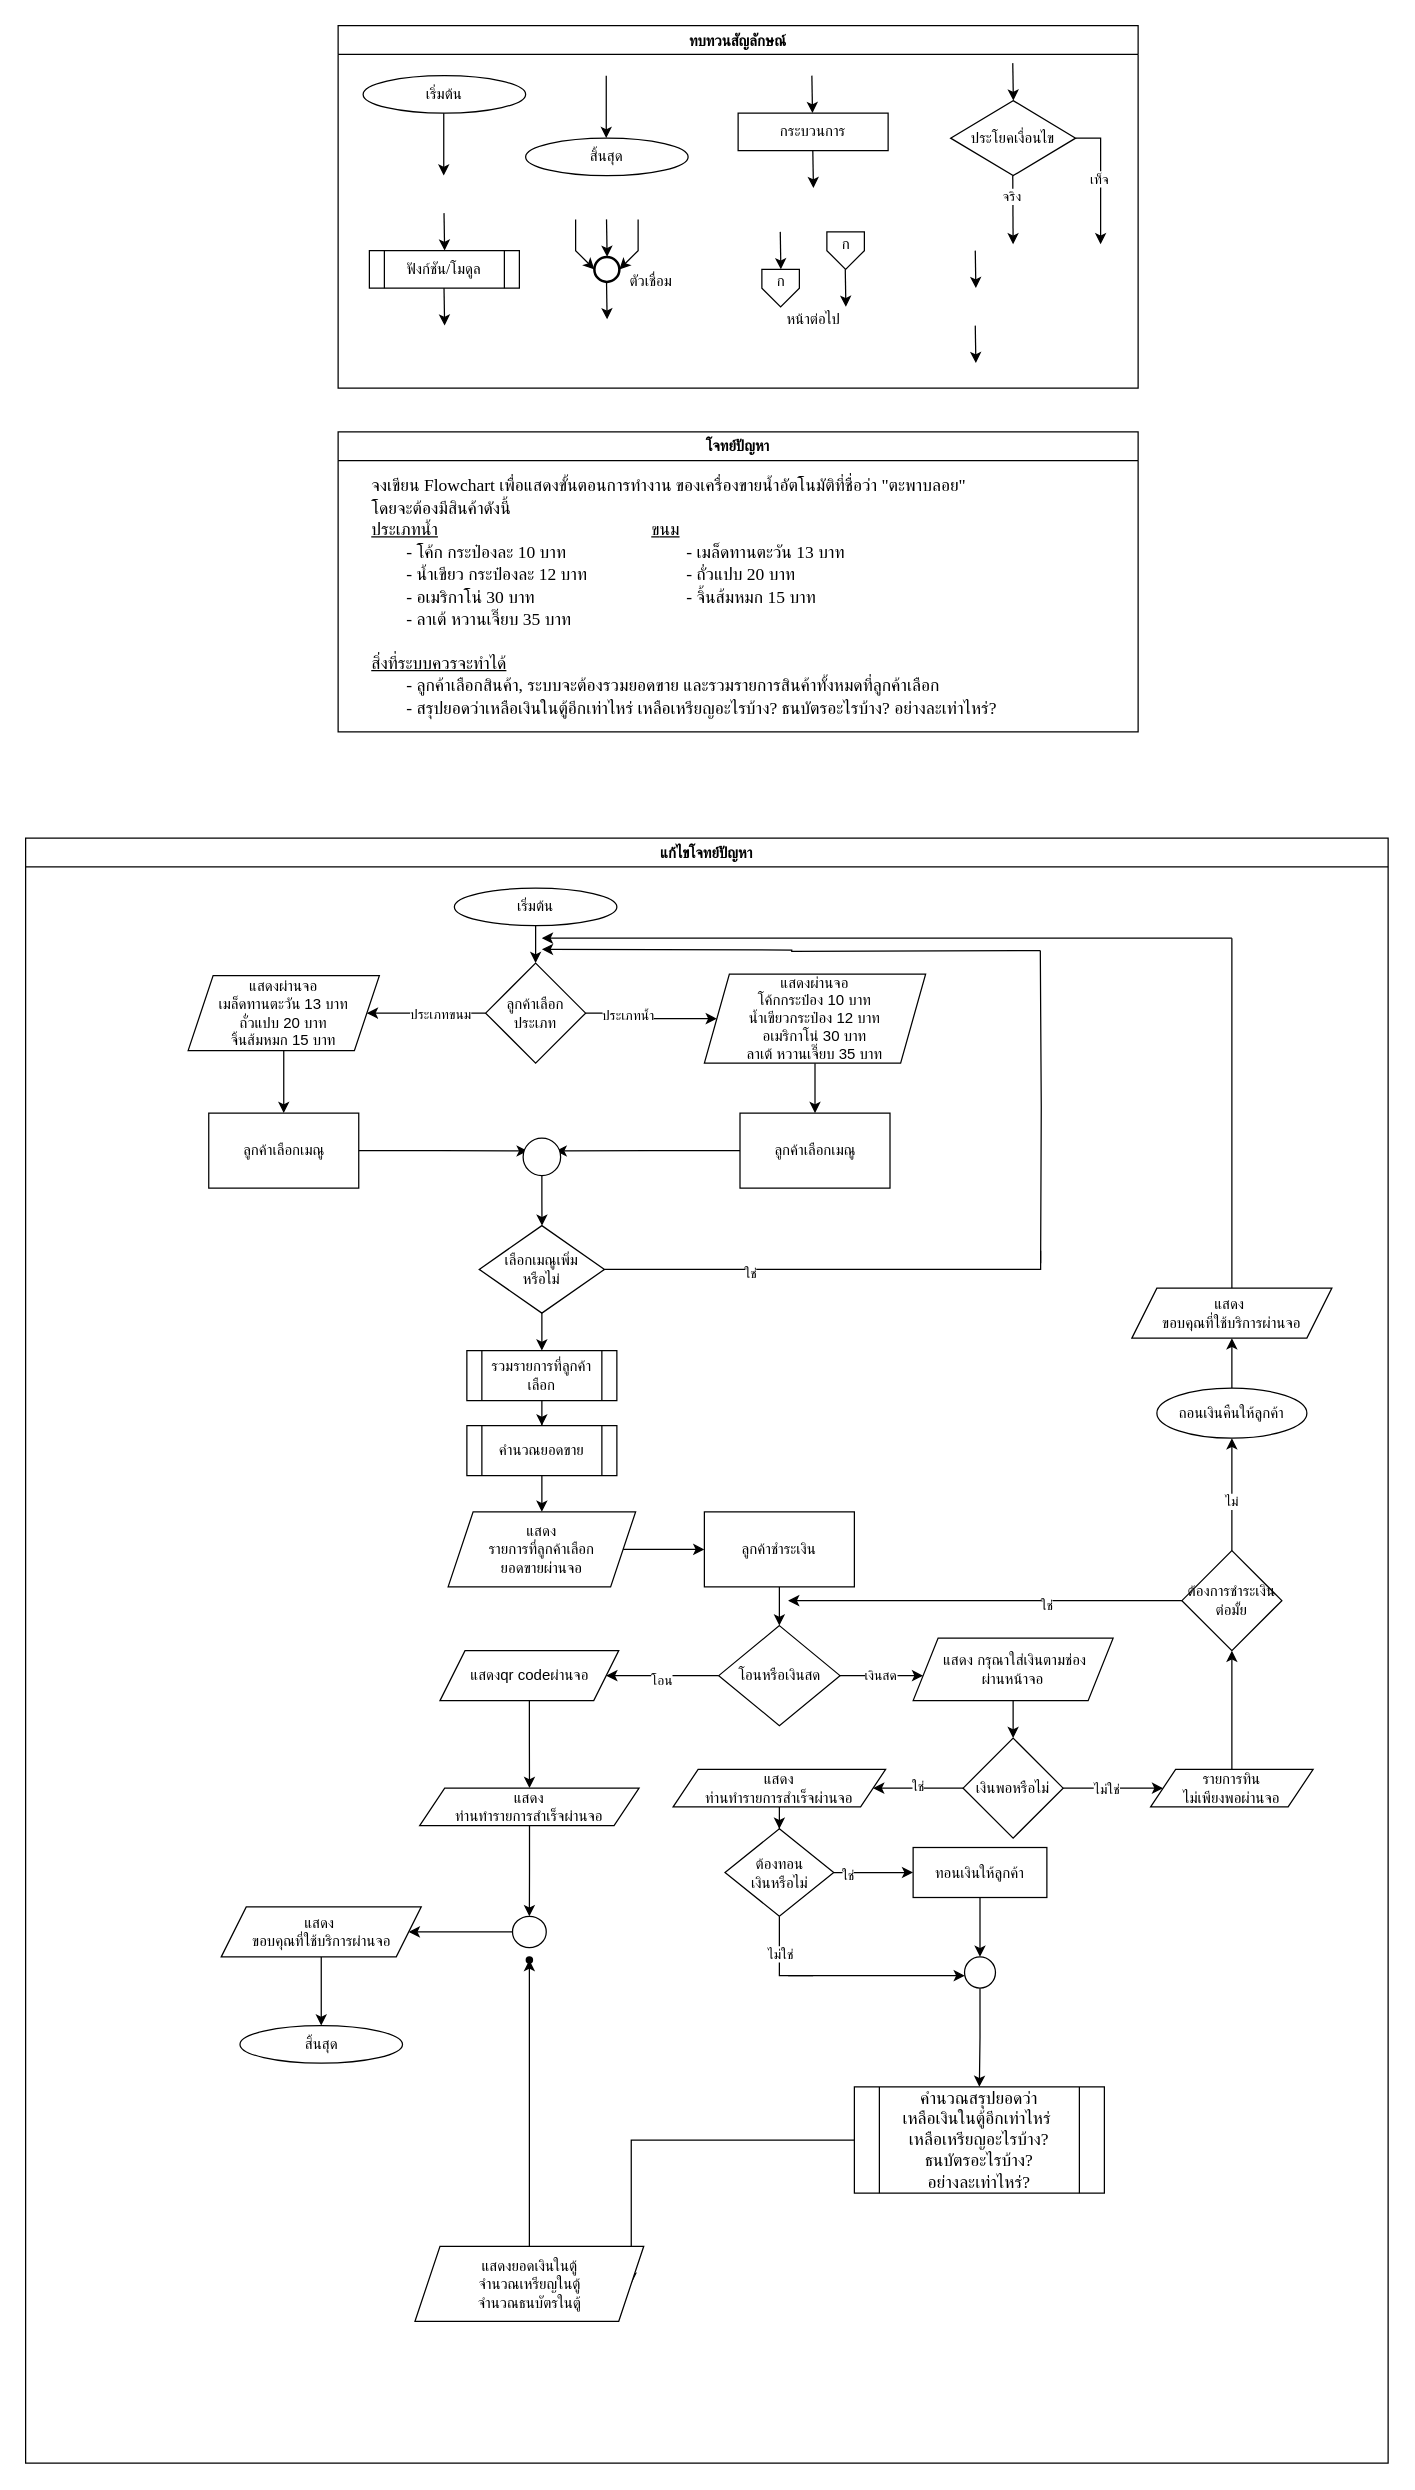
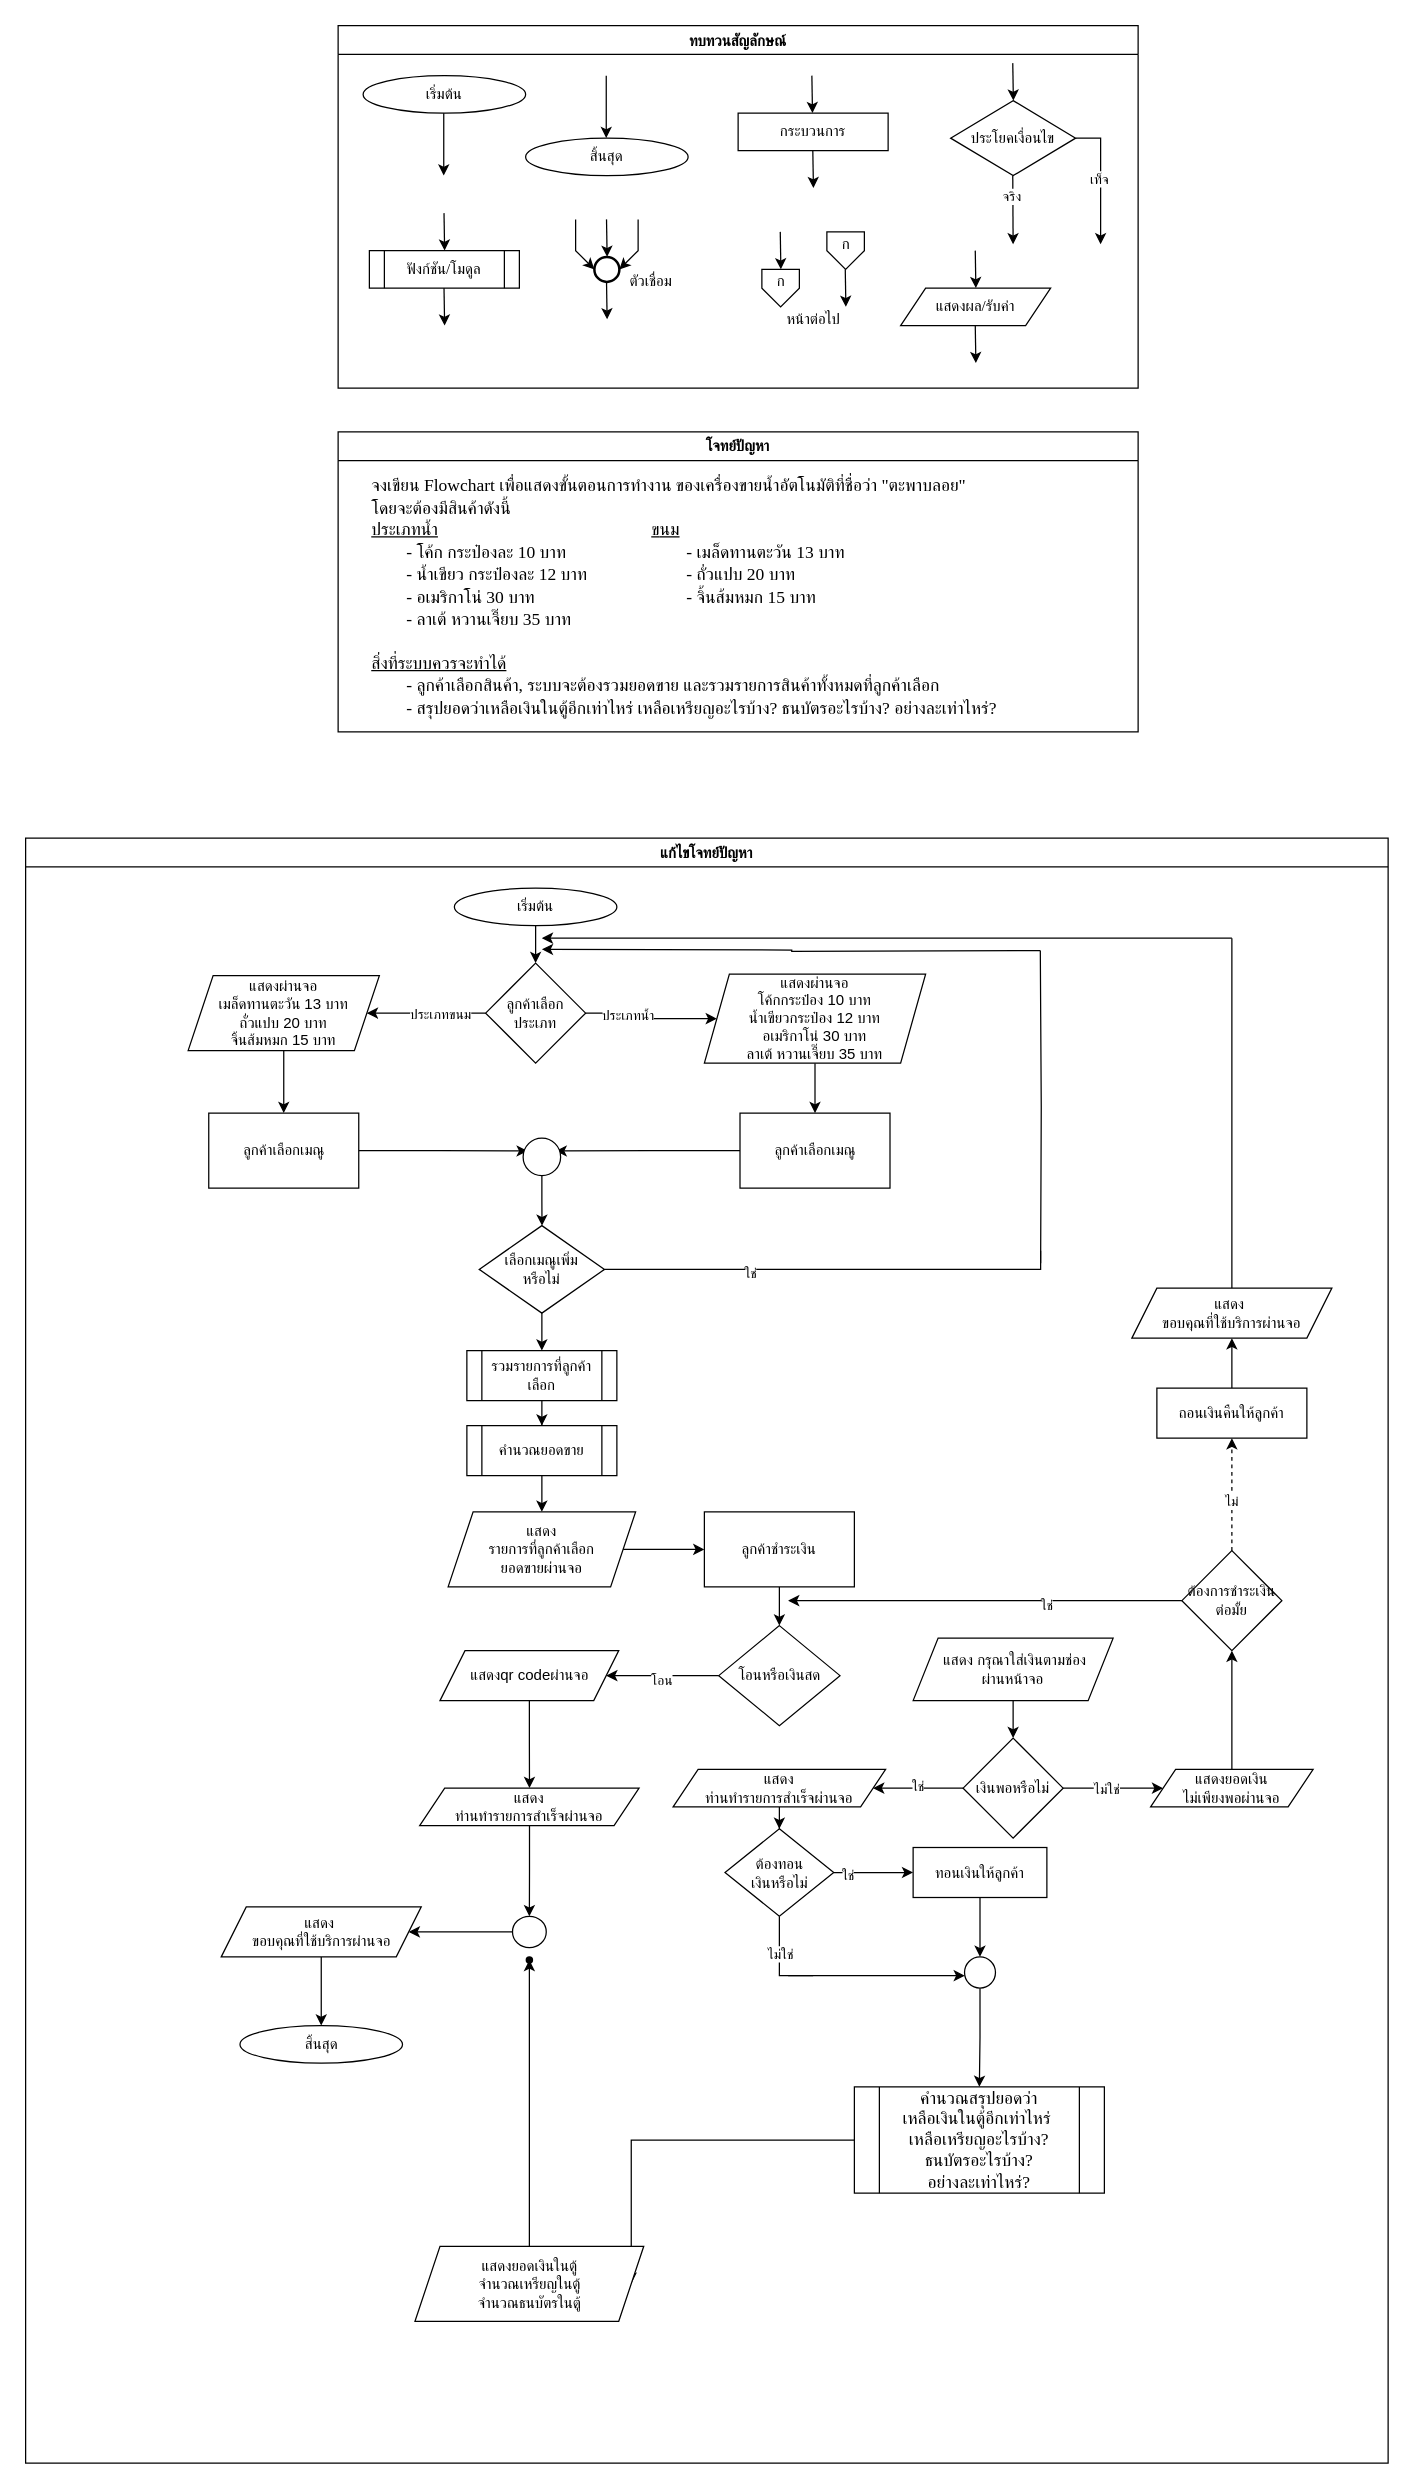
+ <mxCell id="32" value="แสดงผล/รับค่า" style="shape=parallelogram;perimeter=parallelogramPerimeter;whiteSpace=wrap;html=1;fixedSize=1;fontFamily=Sarabun;fontSource=https%3A%2F%2Ffonts.googleapis.com%2Fcss%3Ffamily%3DSarabun;" parent="2" vertex="1"><mxGeometry x="450" y="210" width="120" height="30" as="geometry" /></mxCell>
- <mxCell id="94" value="ถอนเงินคืนให้ลูกค้า" style="ellipse;whiteSpace=wrap;html=1;" vertex="1" parent="35"><mxGeometry x="905" y="440" width="120" height="40" as="geometry" /></mxCell>
+ <mxCell id="94" value="ถอนเงินคืนให้ลูกค้า" style="whiteSpace=wrap;html=1;" vertex="1" parent="35"><mxGeometry x="905" y="440" width="120" height="40" as="geometry" /></mxCell>
- <mxCell id="88" value="" style="edgeStyle=orthogonalEdgeStyle;rounded=0;orthogonalLoop=1;jettySize=auto;html=1;" edge="1" parent="35" source="92" target="94"><mxGeometry relative="1" as="geometry" /></mxCell>
+ <mxCell id="88" value="" style="edgeStyle=orthogonalEdgeStyle;rounded=0;orthogonalLoop=1;jettySize=auto;html=1;dashed=1;" edge="1" parent="35" source="92" target="94"><mxGeometry relative="1" as="geometry" /></mxCell>
- <mxCell id="69" value="" style="edgeStyle=orthogonalEdgeStyle;rounded=0;orthogonalLoop=1;jettySize=auto;html=1;" edge="1" parent="35" source="71" target="78"><mxGeometry relative="1" as="geometry"><Array as="points"><mxPoint x="680" y="670" /><mxPoint x="680" y="670" /></Array></mxGeometry></mxCell>
- <mxCell id="70" value="เงินสด" style="edgeLabel;html=1;align=center;verticalAlign=middle;resizable=0;points=[];" vertex="1" connectable="0" parent="69"><mxGeometry x="-0.031" y="1" relative="1" as="geometry"><mxPoint as="offset" /></mxGeometry></mxCell>
- <mxCell id="87" value="รายการทิน&lt;div&gt;ไม่เพียงพอผ่านจอ&lt;/div&gt;" style="shape=parallelogram;perimeter=parallelogramPerimeter;whiteSpace=wrap;html=1;fixedSize=1;" vertex="1" parent="35"><mxGeometry x="900" y="745" width="130" height="30" as="geometry" /></mxCell>
+ <mxCell id="87" value="แสดงยอดเงิน&lt;div&gt;ไม่เพียงพอผ่านจอ&lt;/div&gt;" style="shape=parallelogram;perimeter=parallelogramPerimeter;whiteSpace=wrap;html=1;fixedSize=1;" vertex="1" parent="35"><mxGeometry x="900" y="745" width="130" height="30" as="geometry" /></mxCell>
